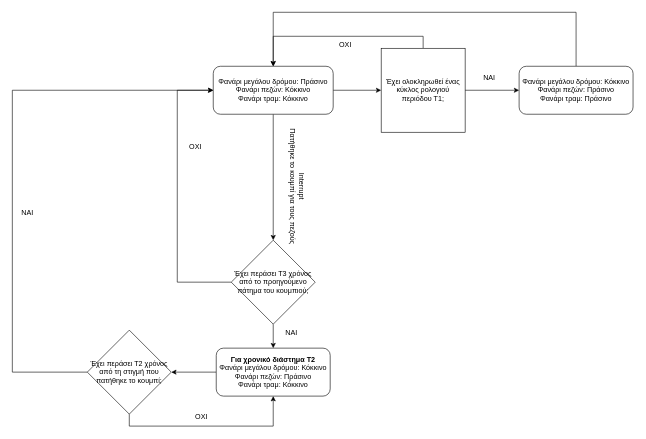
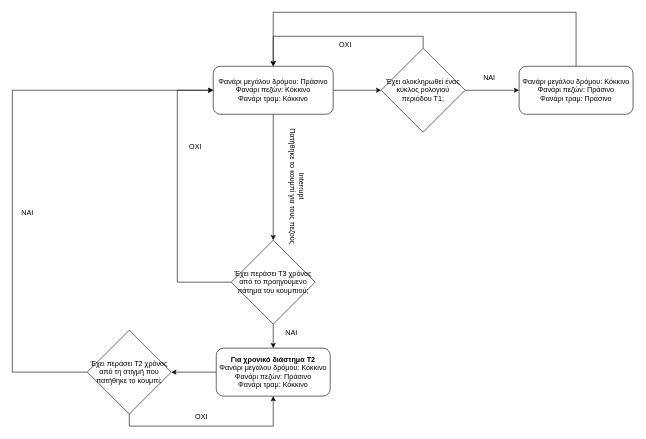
- <mxCell id="22" value="Έχει ολοκληρωθεί ένας κύκλος ρολογιού περιόδου Τ1;" style="whiteSpace=wrap;html=1;rounded=0;" vertex="1" parent="1"><mxGeometry x="635" y="80" width="140" height="140" as="geometry" /></mxCell>
+ <mxCell id="22" value="Έχει ολοκληρωθεί ένας κύκλος ρολογιού περιόδου Τ1;" style="rhombus;whiteSpace=wrap;html=1;" vertex="1" parent="1"><mxGeometry x="635" y="80" width="140" height="140" as="geometry" /></mxCell>
